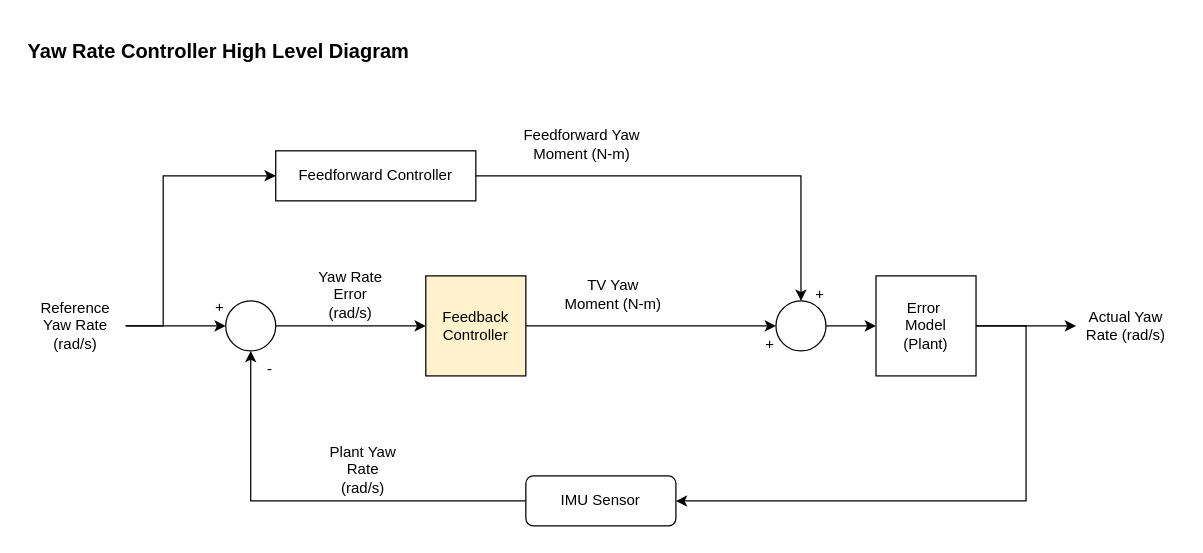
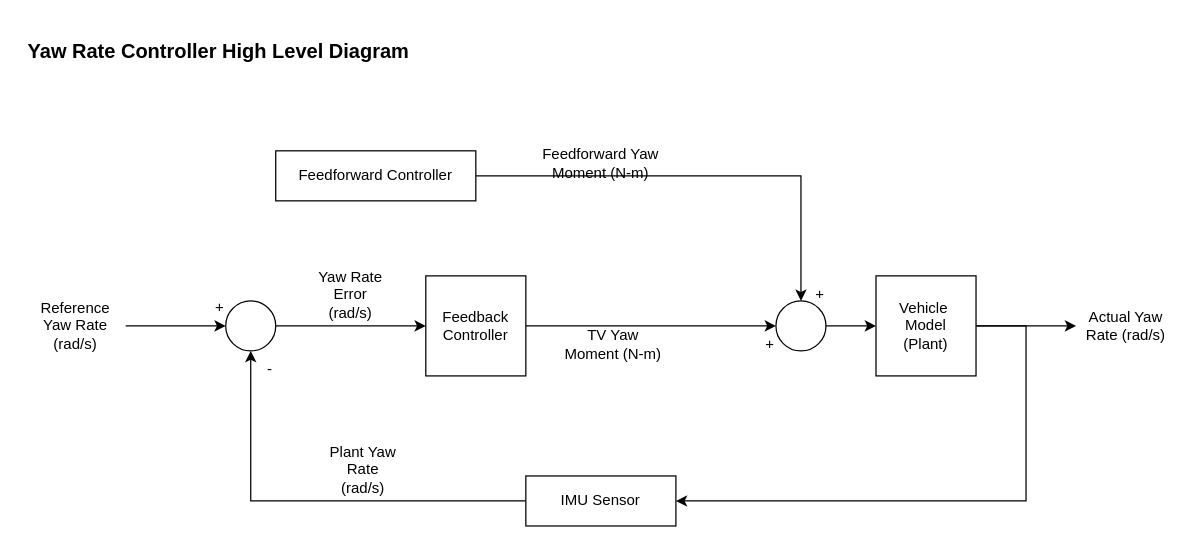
- <mxCell id="26" value="Feedforward Yaw Moment (N-m)" style="text;html=1;align=center;verticalAlign=middle;whiteSpace=wrap;rounded=0;" vertex="1" parent="1"><mxGeometry x="410" y="100" width="110" height="30" as="geometry" /></mxCell>
+ <mxCell id="26" value="Feedforward Yaw Moment (N-m)" style="text;html=1;align=center;verticalAlign=middle;whiteSpace=wrap;rounded=0;" vertex="1" parent="1"><mxGeometry x="425" y="115" width="110" height="30" as="geometry" /></mxCell>
- <mxCell id="10" style="edgeStyle=orthogonalEdgeStyle;rounded=0;orthogonalLoop=1;jettySize=auto;html=1;exitX=1;exitY=0.5;exitDx=0;exitDy=0;entryX=0;entryY=0.5;entryDx=0;entryDy=0;" edge="1" parent="1" source="11" target="25"><mxGeometry relative="1" as="geometry"><Array as="points"><mxPoint x="130" y="260" /><mxPoint x="130" y="140" /></Array></mxGeometry></mxCell>
- <mxCell id="14" value="TV Yaw Moment (N-m)" style="text;html=1;align=center;verticalAlign=middle;whiteSpace=wrap;rounded=0;" parent="1" vertex="1"><mxGeometry x="450" y="220" width="80" height="30" as="geometry" /></mxCell>
+ <mxCell id="14" value="TV Yaw Moment (N-m)" style="text;html=1;align=center;verticalAlign=middle;whiteSpace=wrap;rounded=0;" parent="1" vertex="1"><mxGeometry x="450" y="260" width="80" height="30" as="geometry" /></mxCell>
- <mxCell id="3" value="Feedback&lt;div&gt;Controller&lt;/div&gt;" style="rounded=0;whiteSpace=wrap;html=1;fillColor=#fff2cc;" parent="1" vertex="1"><mxGeometry x="340" y="220" width="80" height="80" as="geometry" /></mxCell>
+ <mxCell id="3" value="Feedback&lt;div&gt;Controller&lt;/div&gt;" style="rounded=0;whiteSpace=wrap;html=1;" parent="1" vertex="1"><mxGeometry x="340" y="220" width="80" height="80" as="geometry" /></mxCell>
- <mxCell id="6" value="Error&amp;nbsp;&lt;div&gt;Model&lt;/div&gt;&lt;div&gt;(Plant)&lt;/div&gt;" style="rounded=0;whiteSpace=wrap;html=1;" parent="1" vertex="1"><mxGeometry x="700" y="220" width="80" height="80" as="geometry" /></mxCell>
+ <mxCell id="6" value="Vehicle&amp;nbsp;&lt;div&gt;Model&lt;/div&gt;&lt;div&gt;(Plant)&lt;/div&gt;" style="rounded=0;whiteSpace=wrap;html=1;" parent="1" vertex="1"><mxGeometry x="700" y="220" width="80" height="80" as="geometry" /></mxCell>
- <mxCell id="16" value="IMU Sensor" style="whiteSpace=wrap;html=1;rounded=1;" parent="1" vertex="1"><mxGeometry x="420" y="380" width="120" height="40" as="geometry" /></mxCell>
+ <mxCell id="16" value="IMU Sensor" style="rounded=0;whiteSpace=wrap;html=1;" parent="1" vertex="1"><mxGeometry x="420" y="380" width="120" height="40" as="geometry" /></mxCell>
